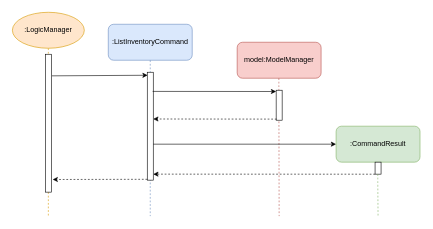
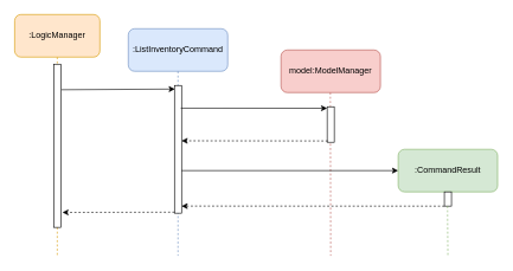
- <mxCell id="3" value=":LogicManager" style="ellipse;whiteSpace=wrap;html=1;fillColor=#ffe6cc;strokeColor=#d79b00;" vertex="1" parent="1"><mxGeometry x="20" y="20" width="120" height="60" as="geometry" /></mxCell>
+ <mxCell id="3" value=":LogicManager" style="rounded=1;whiteSpace=wrap;html=1;fillColor=#ffe6cc;strokeColor=#d79b00;" vertex="1" parent="1"><mxGeometry x="20" y="20" width="120" height="60" as="geometry" /></mxCell>
